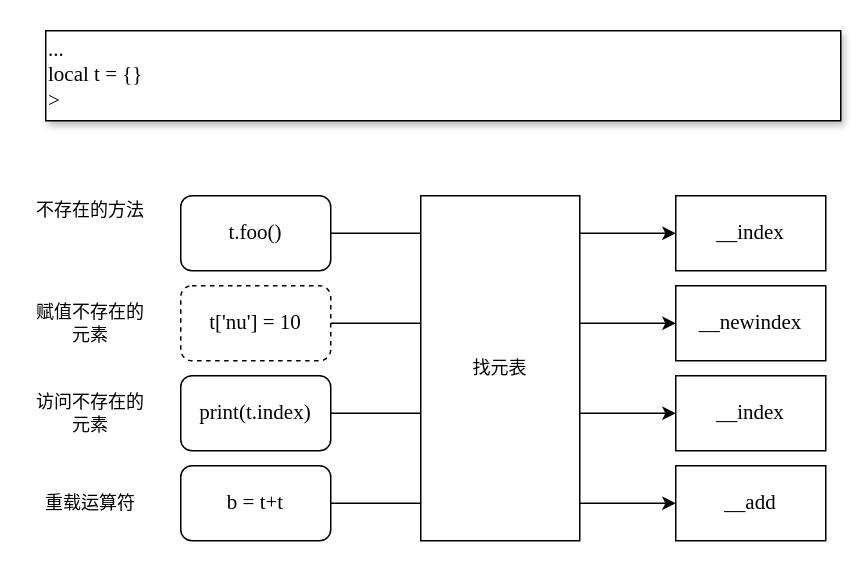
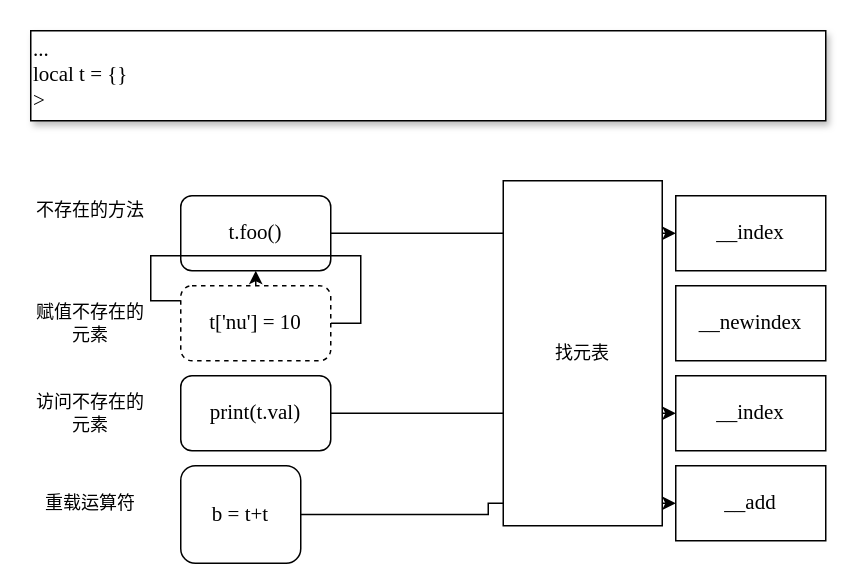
- <mxCell id="2" value="&lt;font style=&quot;font-size: 14px;&quot; face=&quot;Consolas&quot;&gt;...&lt;br&gt;local t = {}&lt;br&gt;&amp;gt;&lt;br&gt;&lt;/font&gt;" style="rounded=0;whiteSpace=wrap;html=1;align=left;glass=0;shadow=1;" vertex="1" parent="1"><mxGeometry x="30" y="20" width="530" height="60" as="geometry" /></mxCell>
+ <mxCell id="2" value="&lt;font style=&quot;font-size: 14px;&quot; face=&quot;Consolas&quot;&gt;...&lt;br&gt;local t = {}&lt;br&gt;&amp;gt;&lt;br&gt;&lt;/font&gt;" style="rounded=0;whiteSpace=wrap;html=1;align=left;glass=0;shadow=1;" vertex="1" parent="1"><mxGeometry x="20" y="20" width="530" height="60" as="geometry" /></mxCell>
- <mxCell id="9" style="edgeStyle=orthogonalEdgeStyle;rounded=0;orthogonalLoop=1;jettySize=auto;html=1;exitX=1;exitY=0.5;exitDx=0;exitDy=0;entryX=0;entryY=0.5;entryDx=0;entryDy=0;" edge="1" parent="1" source="10" target="13"><mxGeometry relative="1" as="geometry" /></mxCell>
+ <mxCell id="9" style="edgeStyle=orthogonalEdgeStyle;rounded=0;orthogonalLoop=1;jettySize=auto;html=1;exitX=1;exitY=0.5;exitDx=0;exitDy=0;" edge="1" parent="1" source="10" target="4"><mxGeometry relative="1" as="geometry" /></mxCell>
- <mxCell id="11" value="找元表" style="rounded=0;whiteSpace=wrap;html=1;" vertex="1" parent="1"><mxGeometry x="280" y="130" width="106" height="230" as="geometry" /></mxCell>
+ <mxCell id="11" value="找元表" style="rounded=0;whiteSpace=wrap;html=1;" vertex="1" parent="1"><mxGeometry x="335" y="120" width="106" height="230" as="geometry" /></mxCell>
- <mxCell id="8" value="&lt;font style=&quot;font-size: 14px;&quot; face=&quot;Consolas&quot;&gt;print(t.index)&lt;/font&gt;" style="rounded=1;whiteSpace=wrap;html=1;" vertex="1" parent="1"><mxGeometry x="120" y="250" width="100" height="50" as="geometry" /></mxCell>
+ <mxCell id="8" value="&lt;font style=&quot;font-size: 14px;&quot; face=&quot;Consolas&quot;&gt;print(t.val)&lt;/font&gt;" style="rounded=1;whiteSpace=wrap;html=1;" vertex="1" parent="1"><mxGeometry x="120" y="250" width="100" height="50" as="geometry" /></mxCell>
- <mxCell id="6" value="&lt;font style=&quot;font-size: 14px;&quot; face=&quot;Consolas&quot;&gt;b = t+t&lt;/font&gt;" style="rounded=1;whiteSpace=wrap;html=1;" vertex="1" parent="1"><mxGeometry x="120" y="310" width="100" height="50" as="geometry" /></mxCell>
+ <mxCell id="6" value="&lt;font style=&quot;font-size: 14px;&quot; face=&quot;Consolas&quot;&gt;b = t+t&lt;/font&gt;" style="rounded=1;whiteSpace=wrap;html=1;" vertex="1" parent="1"><mxGeometry x="120" y="310" width="80" height="65" as="geometry" /></mxCell>
